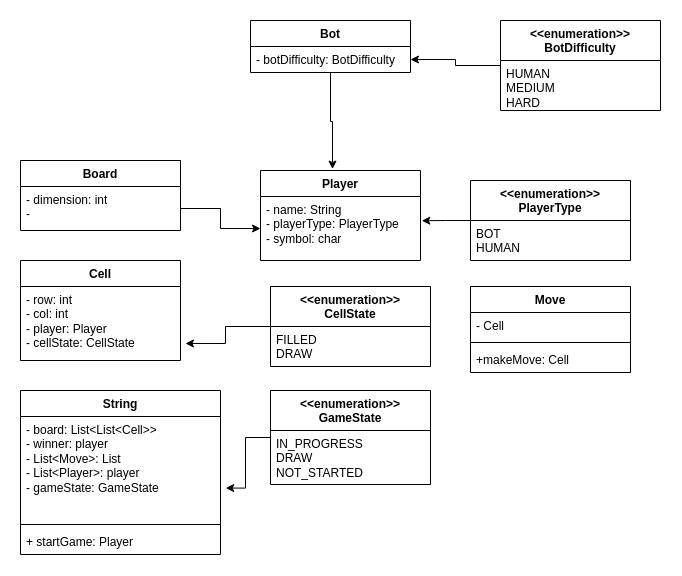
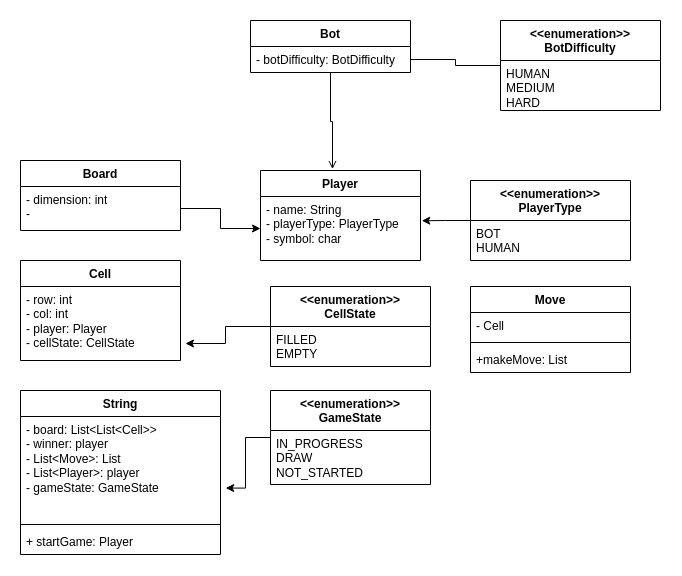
- <mxCell id="25" style="edgeStyle=orthogonalEdgeStyle;rounded=0;orthogonalLoop=1;jettySize=auto;html=1;entryX=1;entryY=0.5;entryDx=0;entryDy=0;" edge="1" parent="1" source="26" target="23"><mxGeometry relative="1" as="geometry" /></mxCell>
+ <mxCell id="25" style="edgeStyle=orthogonalEdgeStyle;rounded=0;orthogonalLoop=1;jettySize=auto;html=1;entryX=1;entryY=0.5;entryDx=0;entryDy=0;endArrow=none;" edge="1" parent="1" source="26" target="23"><mxGeometry relative="1" as="geometry" /></mxCell>
- <mxCell id="24" style="edgeStyle=orthogonalEdgeStyle;rounded=0;orthogonalLoop=1;jettySize=auto;html=1;entryX=0.45;entryY=-0.016;entryDx=0;entryDy=0;entryPerimeter=0;" edge="1" parent="1" source="22" target="4"><mxGeometry relative="1" as="geometry" /></mxCell>
+ <mxCell id="24" style="edgeStyle=orthogonalEdgeStyle;rounded=0;orthogonalLoop=1;jettySize=auto;html=1;entryX=0.45;entryY=-0.016;entryDx=0;entryDy=0;entryPerimeter=0;endArrow=open;" edge="1" parent="1" source="22" target="4"><mxGeometry relative="1" as="geometry" /></mxCell>
- <mxCell id="11" value="&lt;div&gt;FILLED&lt;/div&gt;&lt;div&gt;DRAW&lt;br&gt;&lt;/div&gt;" style="text;strokeColor=none;fillColor=none;align=left;verticalAlign=top;spacingLeft=4;spacingRight=4;overflow=hidden;rotatable=0;points=[[0,0.5],[1,0.5]];portConstraint=eastwest;whiteSpace=wrap;html=1;" vertex="1" parent="10"><mxGeometry y="40" width="160" height="40" as="geometry" /></mxCell>
+ <mxCell id="11" value="&lt;div&gt;FILLED&lt;/div&gt;&lt;div&gt;EMPTY&lt;br&gt;&lt;/div&gt;" style="text;strokeColor=none;fillColor=none;align=left;verticalAlign=top;spacingLeft=4;spacingRight=4;overflow=hidden;rotatable=0;points=[[0,0.5],[1,0.5]];portConstraint=eastwest;whiteSpace=wrap;html=1;" vertex="1" parent="10"><mxGeometry y="40" width="160" height="40" as="geometry" /></mxCell>
- <mxCell id="17" value="+makeMove: Cell" style="text;strokeColor=none;fillColor=none;align=left;verticalAlign=top;spacingLeft=4;spacingRight=4;overflow=hidden;rotatable=0;points=[[0,0.5],[1,0.5]];portConstraint=eastwest;whiteSpace=wrap;html=1;" vertex="1" parent="14"><mxGeometry y="60" width="160" height="26" as="geometry" /></mxCell>
+ <mxCell id="17" value="+makeMove: List" style="text;strokeColor=none;fillColor=none;align=left;verticalAlign=top;spacingLeft=4;spacingRight=4;overflow=hidden;rotatable=0;points=[[0,0.5],[1,0.5]];portConstraint=eastwest;whiteSpace=wrap;html=1;" vertex="1" parent="14"><mxGeometry y="60" width="160" height="26" as="geometry" /></mxCell>
